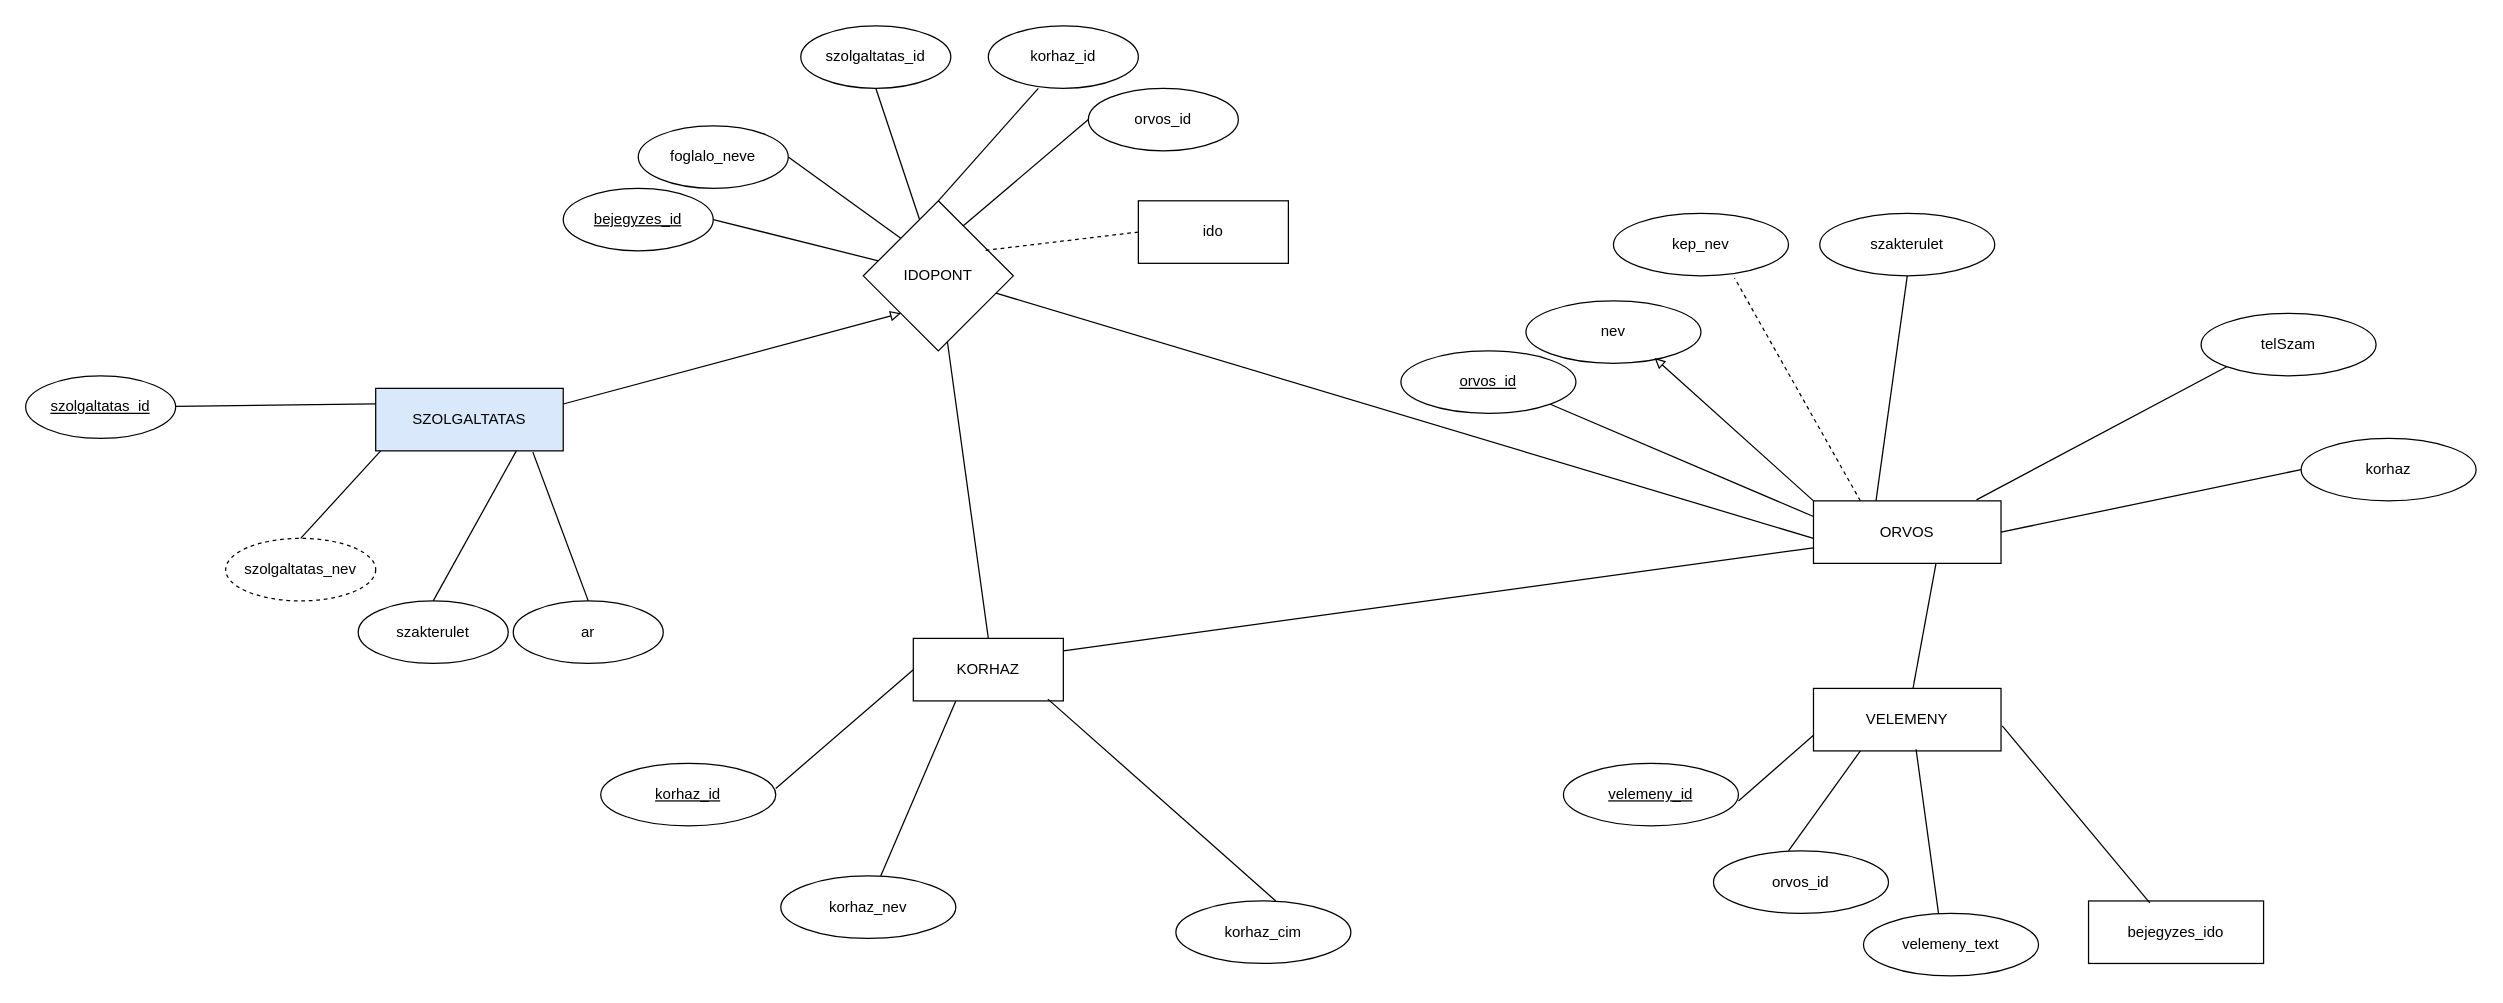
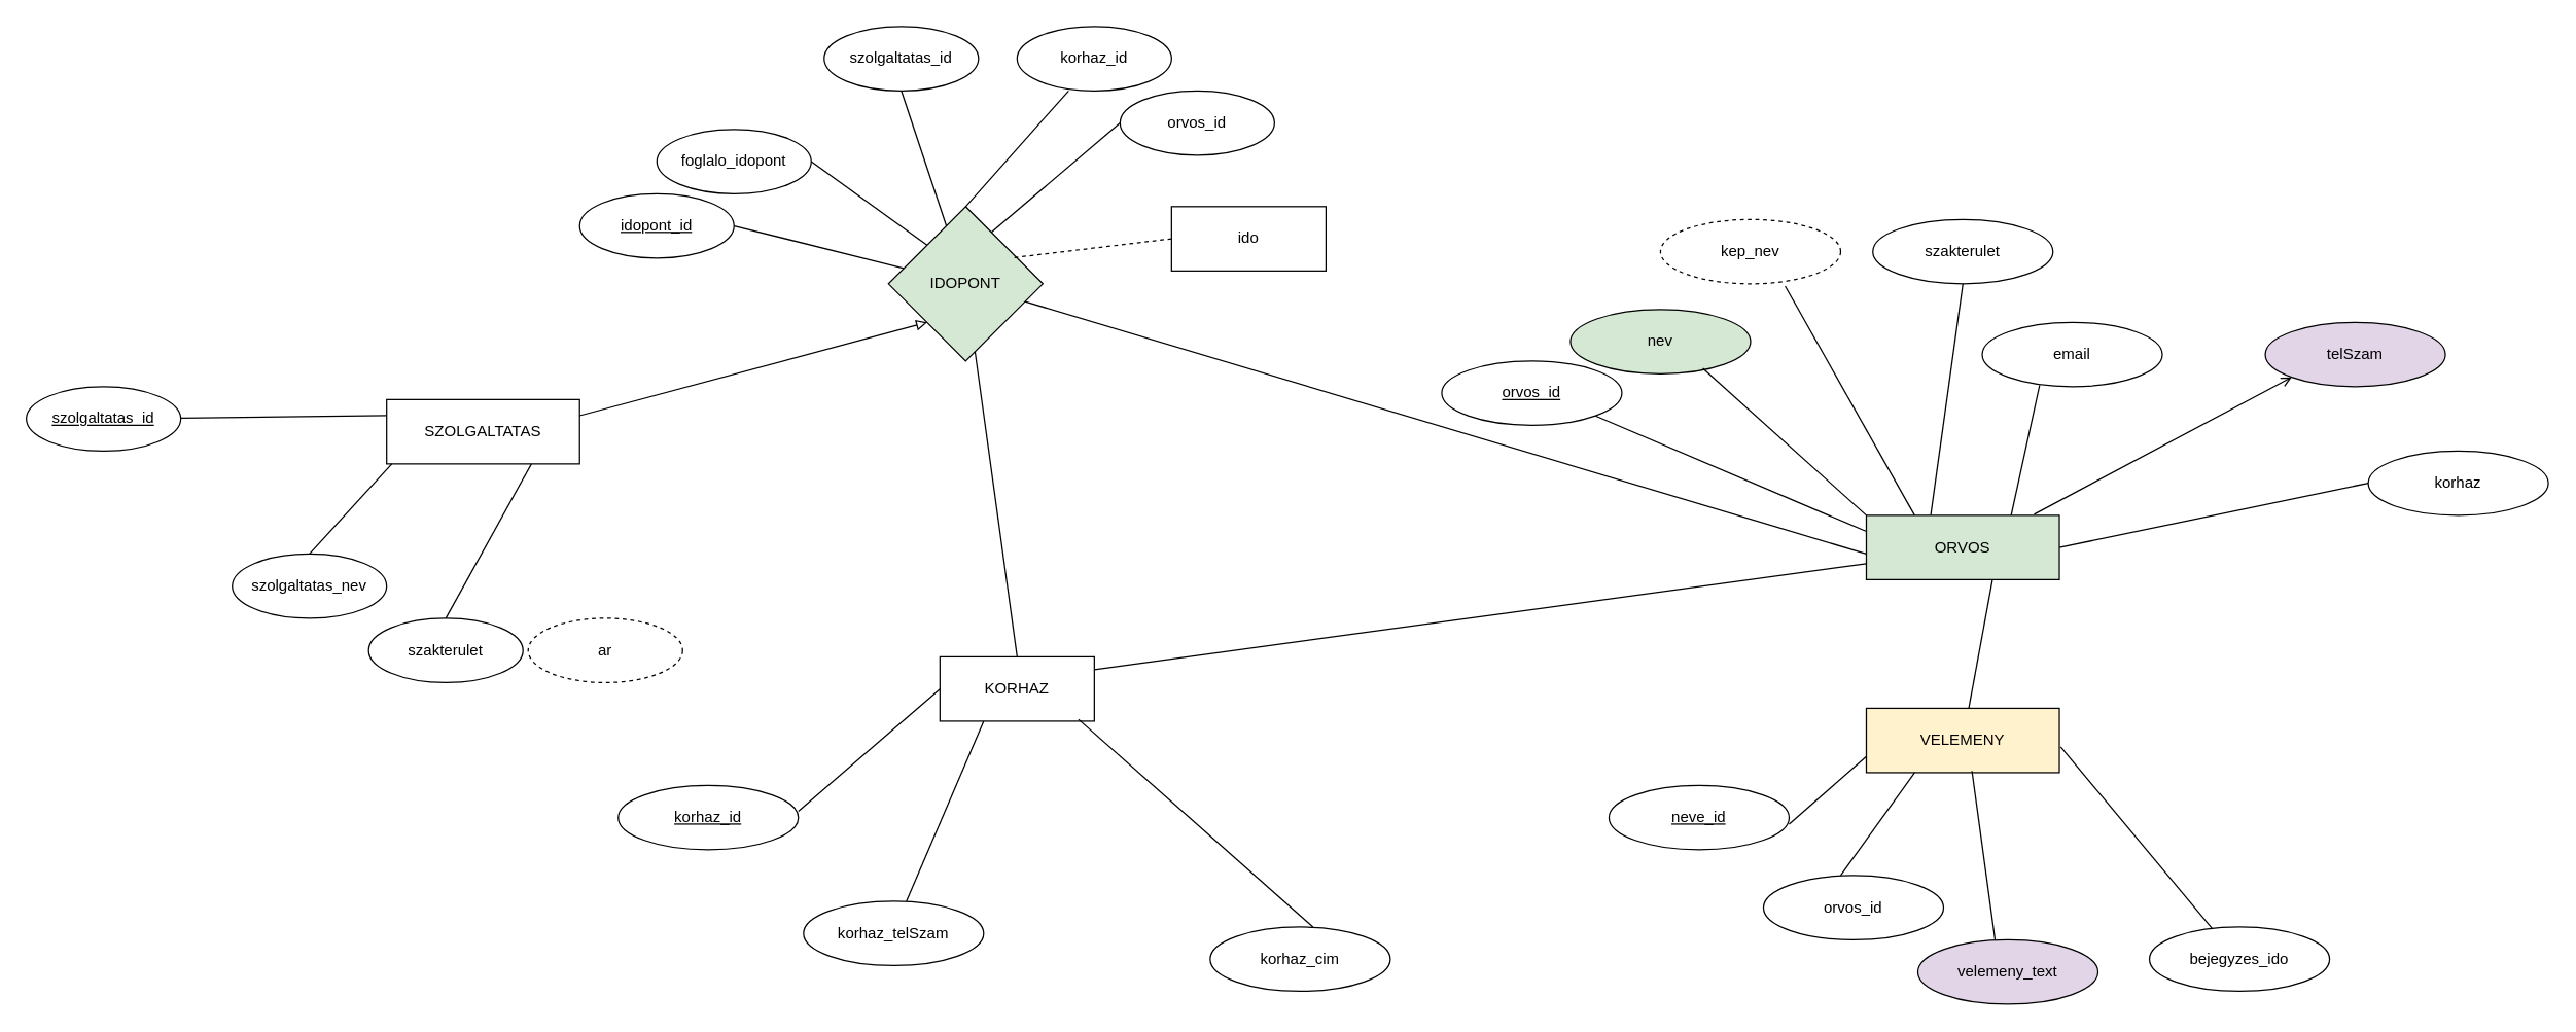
- <mxCell id="41" value="foglalo_neve" style="ellipse;whiteSpace=wrap;html=1;" parent="1" vertex="1"><mxGeometry x="510" y="100" width="120" height="50" as="geometry" /></mxCell>
+ <mxCell id="41" value="foglalo_idopont" style="ellipse;whiteSpace=wrap;html=1;" parent="1" vertex="1"><mxGeometry x="510" y="100" width="120" height="50" as="geometry" /></mxCell>
- <mxCell id="58" value="&lt;u&gt;bejegyzes_id&lt;/u&gt;" style="ellipse;whiteSpace=wrap;html=1;" vertex="1" parent="1"><mxGeometry x="450" y="150" width="120" height="50" as="geometry" /></mxCell>
+ <mxCell id="58" value="&lt;u&gt;idopont_id&lt;/u&gt;" style="ellipse;whiteSpace=wrap;html=1;" vertex="1" parent="1"><mxGeometry x="450" y="150" width="120" height="50" as="geometry" /></mxCell>
- <mxCell id="8" value="kep_nev" style="ellipse;whiteSpace=wrap;html=1;" parent="1" vertex="1"><mxGeometry x="1290" y="170" width="140" height="50" as="geometry" /></mxCell>
+ <mxCell id="8" value="kep_nev" style="ellipse;whiteSpace=wrap;html=1;dashed=1;" parent="1" vertex="1"><mxGeometry x="1290" y="170" width="140" height="50" as="geometry" /></mxCell>
- <mxCell id="5" value="IDOPONT" style="rhombus;whiteSpace=wrap;html=1;" parent="1" vertex="1"><mxGeometry x="690" y="160" width="120" height="120" as="geometry" /></mxCell>
+ <mxCell id="5" value="IDOPONT" style="rhombus;whiteSpace=wrap;html=1;fillColor=#d5e8d4;" parent="1" vertex="1"><mxGeometry x="690" y="160" width="120" height="120" as="geometry" /></mxCell>
- <mxCell id="6" value="nev" style="ellipse;whiteSpace=wrap;html=1;" parent="1" vertex="1"><mxGeometry x="1220" y="240" width="140" height="50" as="geometry" /></mxCell>
+ <mxCell id="6" value="nev" style="ellipse;whiteSpace=wrap;html=1;fillColor=#d5e8d4;" parent="1" vertex="1"><mxGeometry x="1220" y="240" width="140" height="50" as="geometry" /></mxCell>
+ <mxCell id="12" value="email" style="ellipse;whiteSpace=wrap;html=1;" parent="1" vertex="1"><mxGeometry x="1540" y="250" width="140" height="50" as="geometry" /></mxCell>
- <mxCell id="14" value="telSzam" style="ellipse;whiteSpace=wrap;html=1;" parent="1" vertex="1"><mxGeometry x="1760" y="250" width="140" height="50" as="geometry" /></mxCell>
+ <mxCell id="14" value="telSzam" style="ellipse;whiteSpace=wrap;html=1;fillColor=#e1d5e7;" parent="1" vertex="1"><mxGeometry x="1760" y="250" width="140" height="50" as="geometry" /></mxCell>
- <mxCell id="7" value="" style="endArrow=block;html=1;rounded=0;entryX=0.735;entryY=0.915;entryDx=0;entryDy=0;exitX=0;exitY=0;exitDx=0;exitDy=0;endFill=0;entryPerimeter=0;" parent="1" source="3" target="6" edge="1"><mxGeometry width="50" height="50" relative="1" as="geometry"><mxPoint x="1360" y="450" as="sourcePoint" /><mxPoint x="1410" y="400" as="targetPoint" /></mxGeometry></mxCell>
+ <mxCell id="7" value="" style="endArrow=none;html=1;rounded=0;entryX=0.735;entryY=0.915;entryDx=0;entryDy=0;exitX=0;exitY=0;exitDx=0;exitDy=0;endFill=0;entryPerimeter=0;" parent="1" source="3" target="6" edge="1"><mxGeometry width="50" height="50" relative="1" as="geometry"><mxPoint x="1360" y="450" as="sourcePoint" /><mxPoint x="1410" y="400" as="targetPoint" /></mxGeometry></mxCell>
- <mxCell id="15" value="" style="endArrow=none;html=1;rounded=0;entryX=0;entryY=1;entryDx=0;entryDy=0;exitX=0.869;exitY=-0.016;exitDx=0;exitDy=0;endFill=0;exitPerimeter=0;" parent="1" source="3" target="14" edge="1"><mxGeometry width="50" height="50" relative="1" as="geometry"><mxPoint x="1640" y="380" as="sourcePoint" /><mxPoint x="1670" y="522" as="targetPoint" /></mxGeometry></mxCell>
+ <mxCell id="15" value="" style="endArrow=open;html=1;rounded=0;entryX=0;entryY=1;entryDx=0;entryDy=0;exitX=0.869;exitY=-0.016;exitDx=0;exitDy=0;endFill=0;exitPerimeter=0;" parent="1" source="3" target="14" edge="1"><mxGeometry width="50" height="50" relative="1" as="geometry"><mxPoint x="1640" y="380" as="sourcePoint" /><mxPoint x="1670" y="522" as="targetPoint" /></mxGeometry></mxCell>
- <mxCell id="9" value="" style="endArrow=none;html=1;rounded=0;exitX=0.25;exitY=0;exitDx=0;exitDy=0;endFill=0;entryX=0.692;entryY=1.035;entryDx=0;entryDy=0;entryPerimeter=0;dashed=1;" parent="1" source="3" target="8" edge="1"><mxGeometry width="50" height="50" relative="1" as="geometry"><mxPoint x="1470" y="450" as="sourcePoint" /><mxPoint x="1410" y="230" as="targetPoint" /></mxGeometry></mxCell>
+ <mxCell id="9" value="" style="endArrow=none;html=1;rounded=0;exitX=0.25;exitY=0;exitDx=0;exitDy=0;endFill=0;entryX=0.692;entryY=1.035;entryDx=0;entryDy=0;entryPerimeter=0;" parent="1" source="3" target="8" edge="1"><mxGeometry width="50" height="50" relative="1" as="geometry"><mxPoint x="1470" y="450" as="sourcePoint" /><mxPoint x="1410" y="230" as="targetPoint" /></mxGeometry></mxCell>
- <mxCell id="4" value="SZOLGALTATAS" style="rounded=0;whiteSpace=wrap;html=1;fillColor=#dae8fc;" parent="1" vertex="1"><mxGeometry x="300" y="310" width="150" height="50" as="geometry" /></mxCell>
+ <mxCell id="4" value="SZOLGALTATAS" style="rounded=0;whiteSpace=wrap;html=1;" parent="1" vertex="1"><mxGeometry x="300" y="310" width="150" height="50" as="geometry" /></mxCell>
+ <mxCell id="13" value="" style="endArrow=none;html=1;rounded=0;entryX=0.75;entryY=0;entryDx=0;entryDy=0;exitX=0.319;exitY=0.976;exitDx=0;exitDy=0;endFill=0;exitPerimeter=0;" parent="1" source="12" target="3" edge="1"><mxGeometry width="50" height="50" relative="1" as="geometry"><mxPoint x="1570" y="332.5" as="sourcePoint" /><mxPoint x="1720" y="365" as="targetPoint" /></mxGeometry></mxCell>
- <mxCell id="38" value="" style="endArrow=none;html=1;rounded=0;endFill=0;entryX=0.5;entryY=0;entryDx=0;entryDy=0;exitX=0.838;exitY=1.02;exitDx=0;exitDy=0;exitPerimeter=0;" parent="1" source="4" target="37" edge="1"><mxGeometry width="50" height="50" relative="1" as="geometry"><mxPoint x="420" y="370" as="sourcePoint" /><mxPoint x="433" y="450" as="targetPoint" /></mxGeometry></mxCell>
- <mxCell id="3" value="ORVOS" style="rounded=0;whiteSpace=wrap;html=1;" parent="1" vertex="1"><mxGeometry x="1450" y="400" width="150" height="50" as="geometry" /></mxCell>
+ <mxCell id="3" value="ORVOS" style="rounded=0;whiteSpace=wrap;html=1;fillColor=#d5e8d4;" parent="1" vertex="1"><mxGeometry x="1450" y="400" width="150" height="50" as="geometry" /></mxCell>
- <mxCell id="35" value="szolgaltatas_nev" style="ellipse;whiteSpace=wrap;html=1;dashed=1;" parent="1" vertex="1"><mxGeometry x="180" y="430" width="120" height="50" as="geometry" /></mxCell>
+ <mxCell id="35" value="szolgaltatas_nev" style="ellipse;whiteSpace=wrap;html=1;" parent="1" vertex="1"><mxGeometry x="180" y="430" width="120" height="50" as="geometry" /></mxCell>
- <mxCell id="37" value="ar" style="ellipse;whiteSpace=wrap;html=1;" parent="1" vertex="1"><mxGeometry x="410" y="480" width="120" height="50" as="geometry" /></mxCell>
+ <mxCell id="37" value="ar" style="ellipse;whiteSpace=wrap;html=1;dashed=1;" parent="1" vertex="1"><mxGeometry x="410" y="480" width="120" height="50" as="geometry" /></mxCell>
- <mxCell id="20" value="VELEMENY" style="rounded=0;whiteSpace=wrap;html=1;" parent="1" vertex="1"><mxGeometry x="1450" y="550" width="150" height="50" as="geometry" /></mxCell>
+ <mxCell id="20" value="VELEMENY" style="rounded=0;whiteSpace=wrap;html=1;fillColor=#fff2cc;" parent="1" vertex="1"><mxGeometry x="1450" y="550" width="150" height="50" as="geometry" /></mxCell>
- <mxCell id="21" value="&lt;u&gt;velemeny_id&lt;/u&gt;" style="ellipse;whiteSpace=wrap;html=1;" parent="1" vertex="1"><mxGeometry x="1250" y="610" width="140" height="50" as="geometry" /></mxCell>
+ <mxCell id="21" value="&lt;u&gt;neve_id&lt;/u&gt;" style="ellipse;whiteSpace=wrap;html=1;" parent="1" vertex="1"><mxGeometry x="1250" y="610" width="140" height="50" as="geometry" /></mxCell>
- <mxCell id="29" value="korhaz_nev" style="ellipse;whiteSpace=wrap;html=1;" parent="1" vertex="1"><mxGeometry x="624" y="700" width="140" height="50" as="geometry" /></mxCell>
+ <mxCell id="29" value="korhaz_telSzam" style="ellipse;whiteSpace=wrap;html=1;" parent="1" vertex="1"><mxGeometry x="624" y="700" width="140" height="50" as="geometry" /></mxCell>
- <mxCell id="56" value="bejegyzes_ido" style="whiteSpace=wrap;html=1;rounded=0;" vertex="1" parent="1"><mxGeometry x="1670" y="720" width="140" height="50" as="geometry" /></mxCell>
+ <mxCell id="56" value="bejegyzes_ido" style="ellipse;whiteSpace=wrap;html=1;" vertex="1" parent="1"><mxGeometry x="1670" y="720" width="140" height="50" as="geometry" /></mxCell>
- <mxCell id="25" value="velemeny_text" style="ellipse;whiteSpace=wrap;html=1;" parent="1" vertex="1"><mxGeometry x="1490" y="730" width="140" height="50" as="geometry" /></mxCell>
+ <mxCell id="25" value="velemeny_text" style="ellipse;whiteSpace=wrap;html=1;fillColor=#e1d5e7;" parent="1" vertex="1"><mxGeometry x="1490" y="730" width="140" height="50" as="geometry" /></mxCell>
